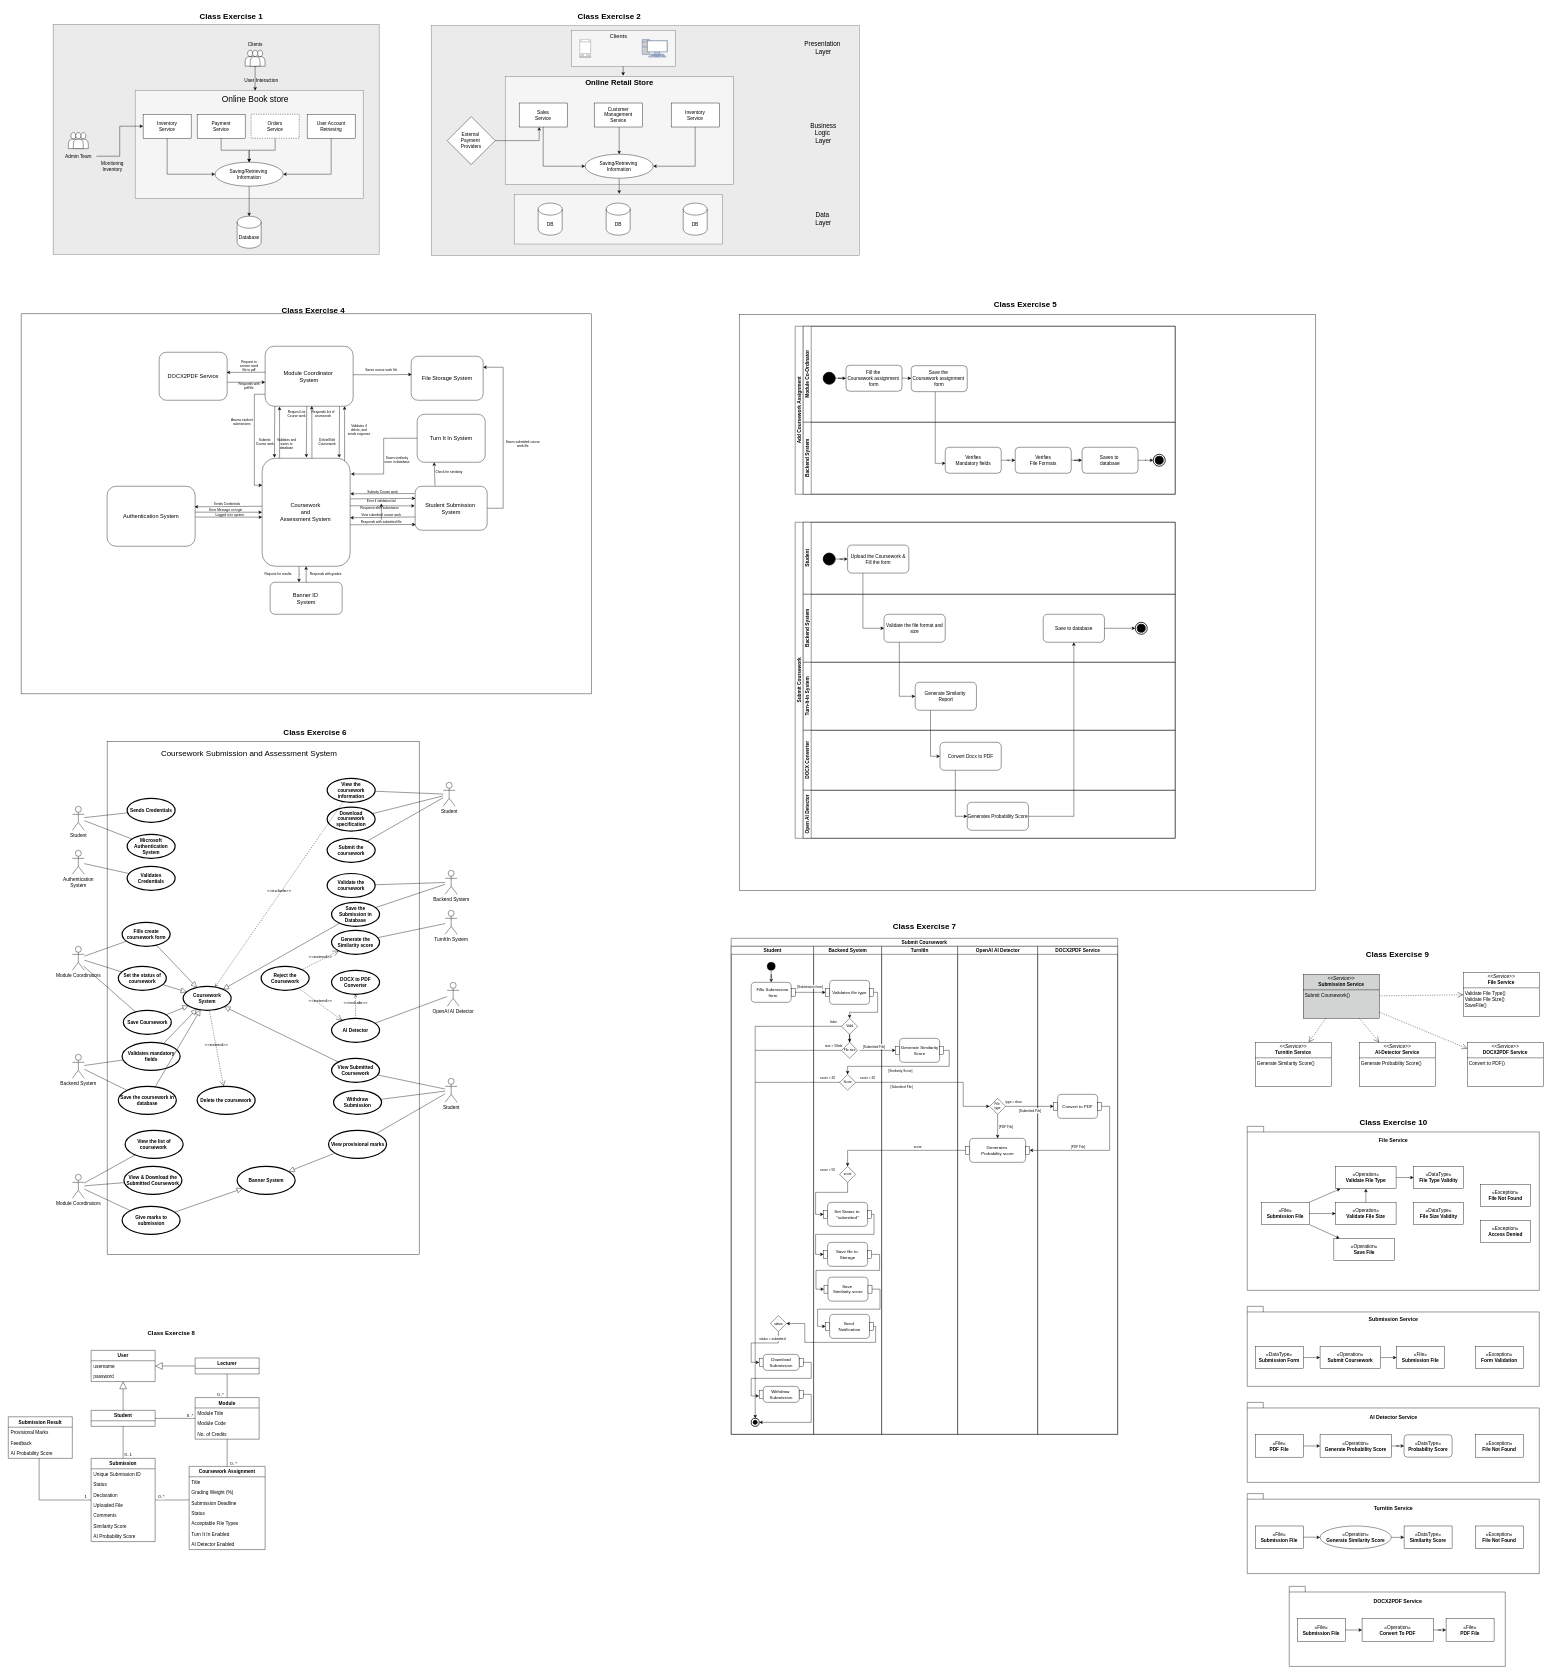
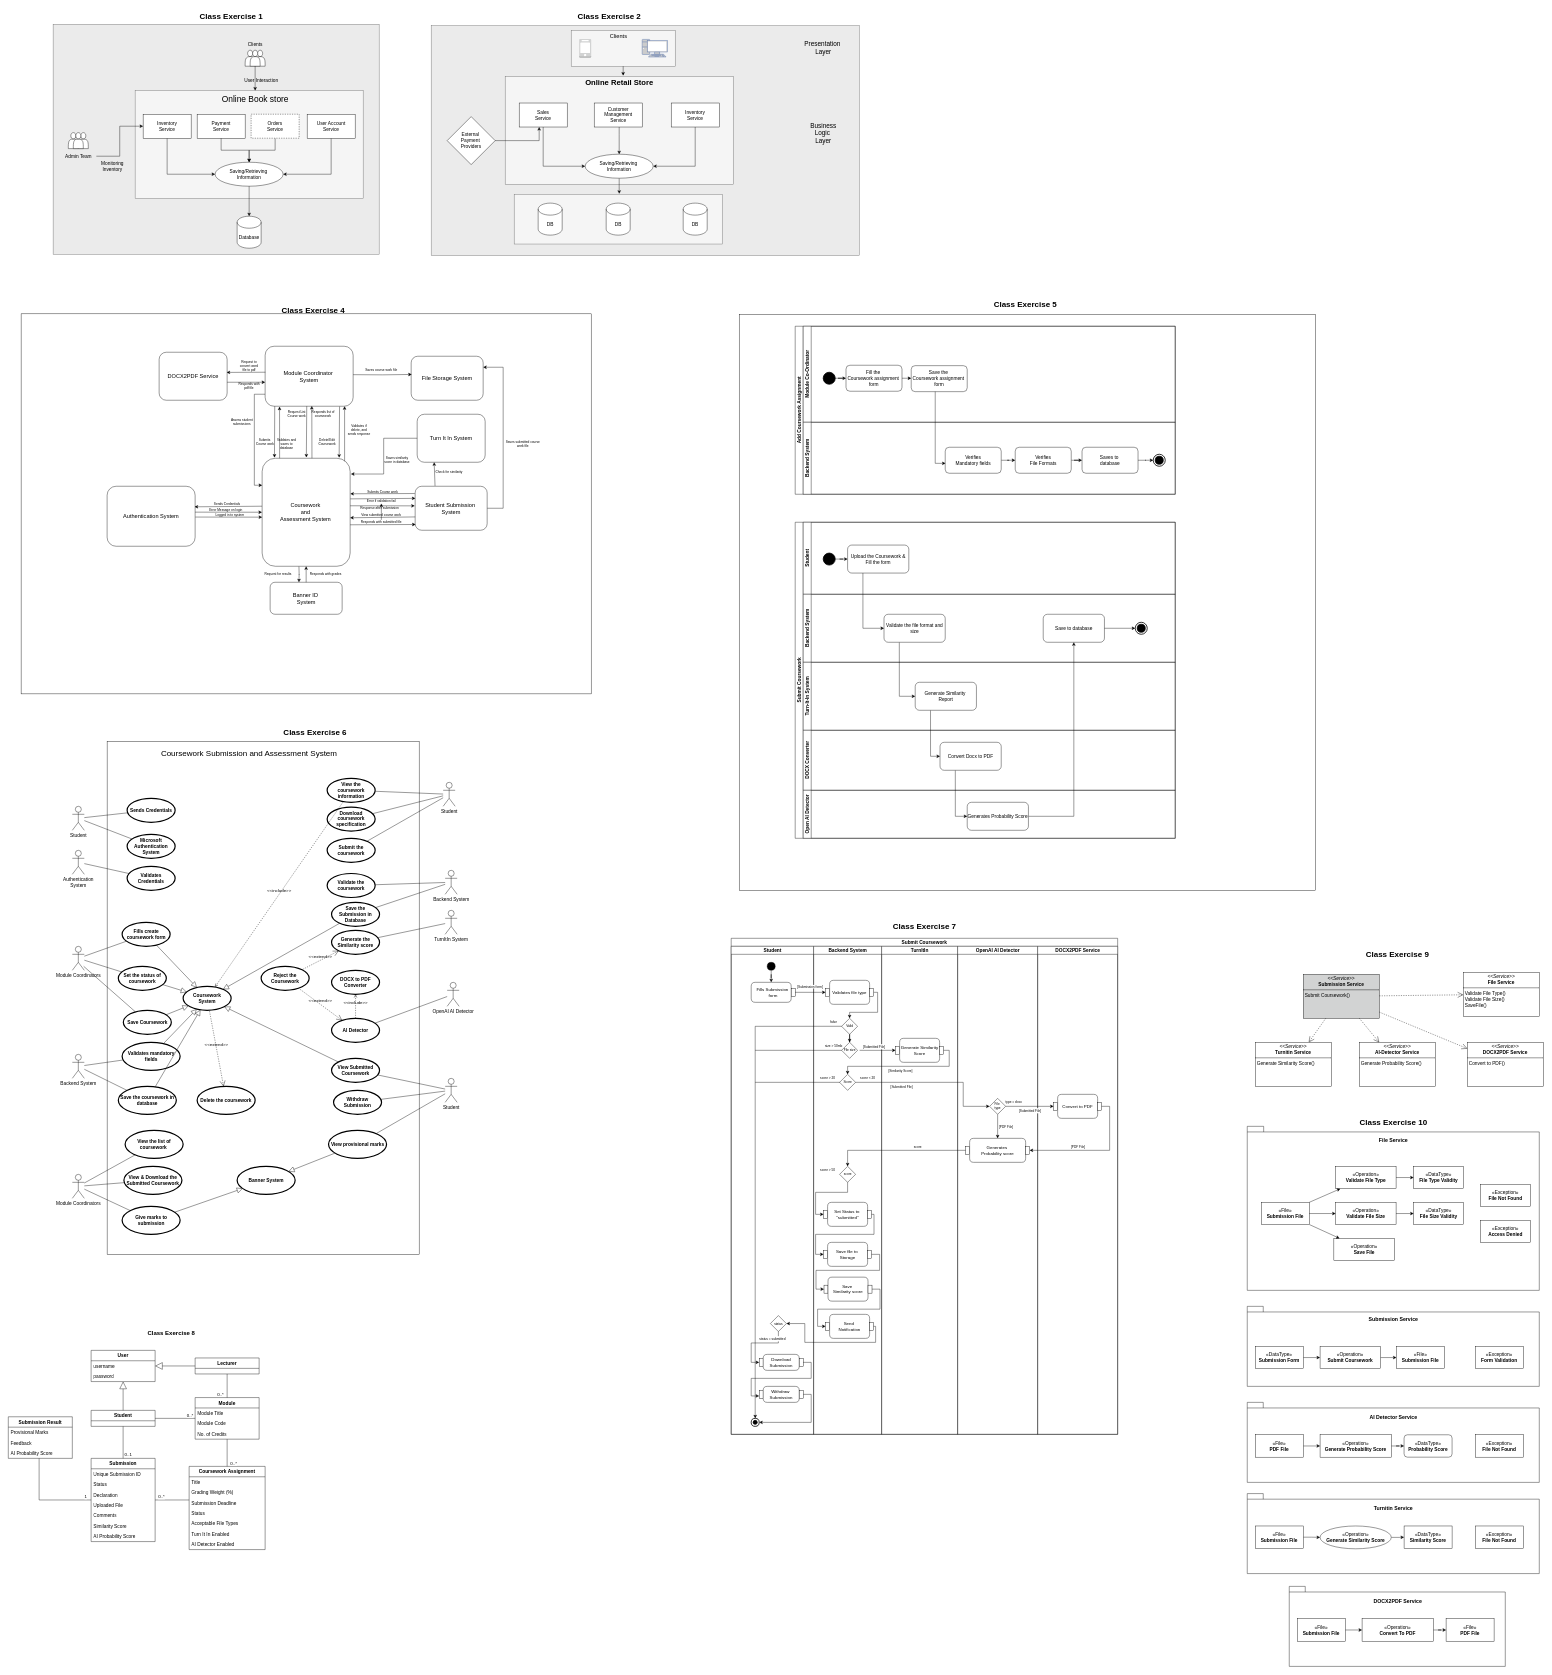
- <mxCell id="28" value="User Account&lt;div&gt;Retrieving&lt;/div&gt;" style="rounded=0;whiteSpace=wrap;html=1;" parent="1" vertex="1"><mxGeometry x="767" y="285" width="120" height="60" as="geometry" /></mxCell>
+ <mxCell id="28" value="User Account&lt;div&gt;Service&lt;/div&gt;" style="rounded=0;whiteSpace=wrap;html=1;" parent="1" vertex="1"><mxGeometry x="767" y="285" width="120" height="60" as="geometry" /></mxCell>
- <mxCell id="49" value="Data&amp;nbsp;&lt;div&gt;Layer&lt;/div&gt;" style="text;html=1;align=center;verticalAlign=middle;resizable=0;points=[];autosize=1;strokeColor=none;fillColor=none;fontSize=16;" parent="1" vertex="1"><mxGeometry x="2027" y="522.25" width="60" height="50" as="geometry" /></mxCell>
- <mxCell id="363" style="rounded=0;orthogonalLoop=1;jettySize=auto;html=1;" parent="1" source="354" target="353" edge="1"><mxGeometry relative="1" as="geometry"><mxPoint x="3499" y="2953" as="sourcePoint" /><mxPoint x="3543" y="2953" as="targetPoint" /></mxGeometry></mxCell>
+ <mxCell id="363" style="rounded=0;orthogonalLoop=1;jettySize=auto;html=1;" parent="1" source="354" target="361" edge="1"><mxGeometry relative="1" as="geometry"><mxPoint x="3499" y="2953" as="sourcePoint" /><mxPoint x="3543" y="2953" as="targetPoint" /></mxGeometry></mxCell>
